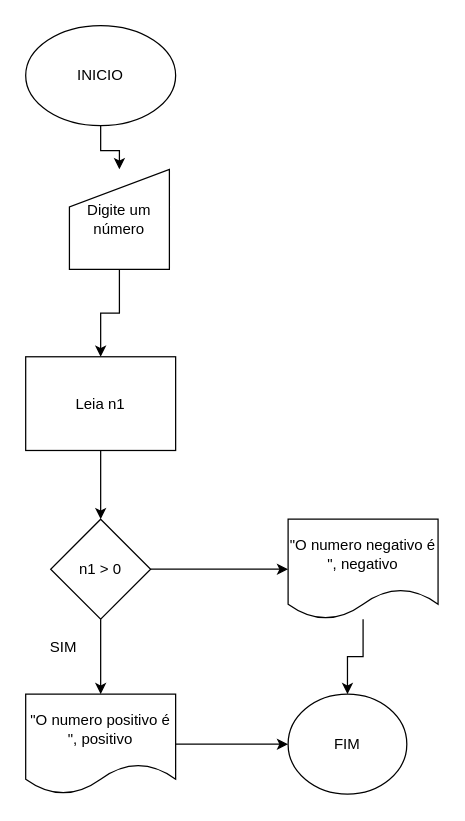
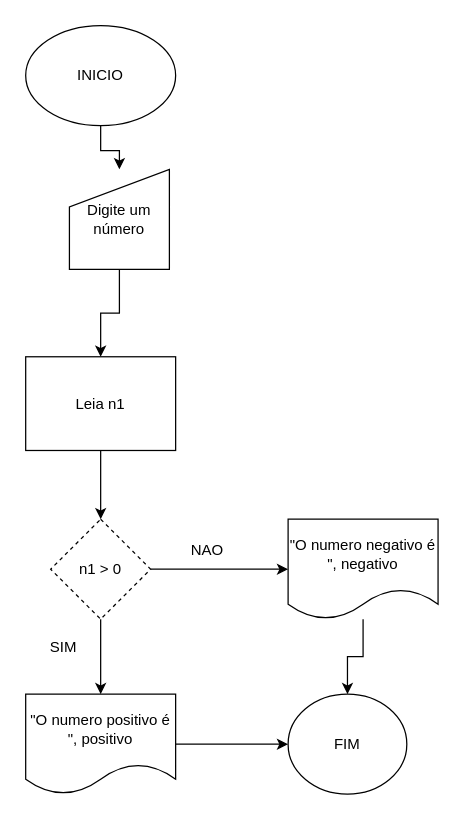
+ <mxCell id="16" value="NAO" style="text;html=1;align=center;verticalAlign=middle;resizable=0;points=[];autosize=1;strokeColor=none;fillColor=none;" vertex="1" parent="1"><mxGeometry x="140" y="425" width="50" height="30" as="geometry" /></mxCell>
- <mxCell id="8" value="n1 &amp;gt; 0" style="rhombus;whiteSpace=wrap;html=1;" vertex="1" parent="1"><mxGeometry x="40" y="415" width="80" height="80" as="geometry" /></mxCell>
+ <mxCell id="8" value="n1 &amp;gt; 0" style="rhombus;whiteSpace=wrap;html=1;dashed=1;" vertex="1" parent="1"><mxGeometry x="40" y="415" width="80" height="80" as="geometry" /></mxCell>
